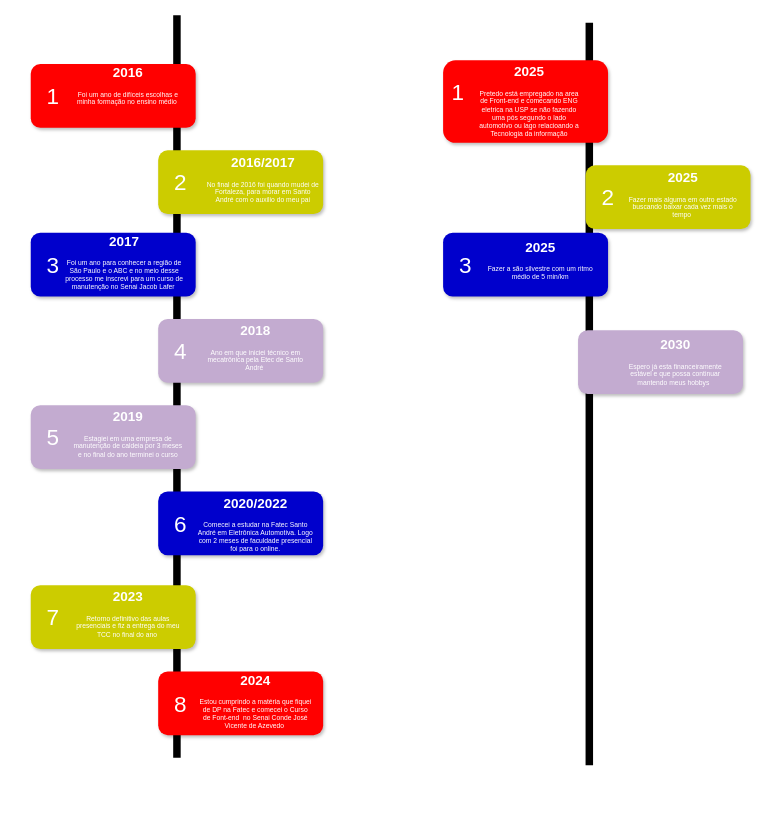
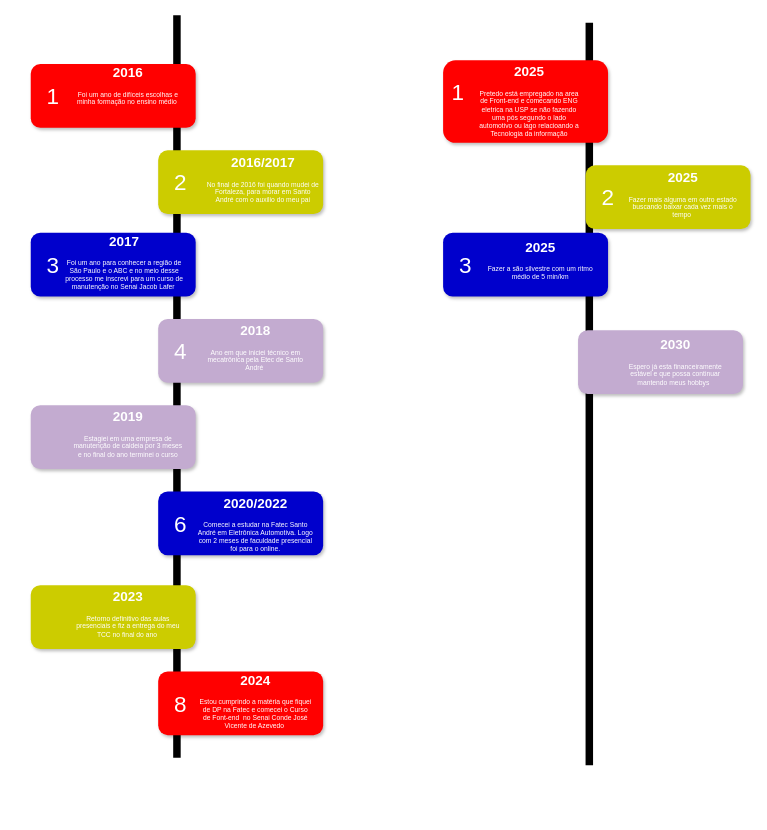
- <mxCell id="12" value="5" style="text;html=1;strokeColor=none;fillColor=none;align=center;verticalAlign=middle;whiteSpace=wrap;fontSize=30;fontColor=#FFFFFF;" parent="1" vertex="1"><mxGeometry x="50" y="573" width="40" height="20" as="geometry" /></mxCell>
- <mxCell id="16" value="7" style="text;html=1;strokeColor=none;fillColor=none;align=center;verticalAlign=middle;whiteSpace=wrap;fontSize=30;fontColor=#FFFFFF;" parent="1" vertex="1"><mxGeometry x="50" y="813" width="40" height="20" as="geometry" /></mxCell>
